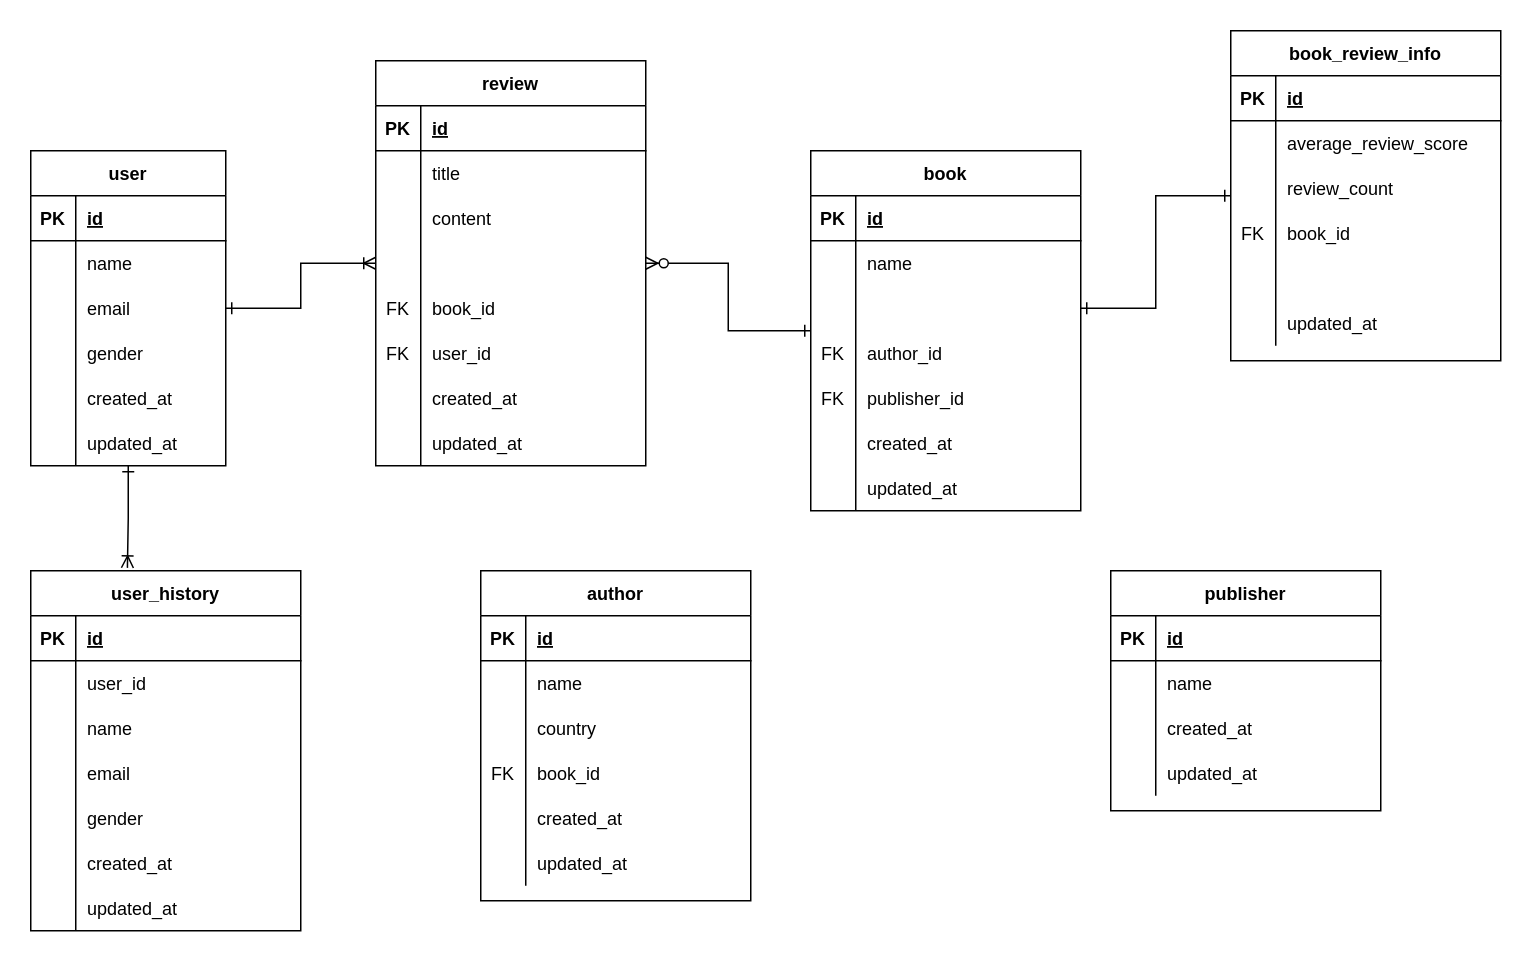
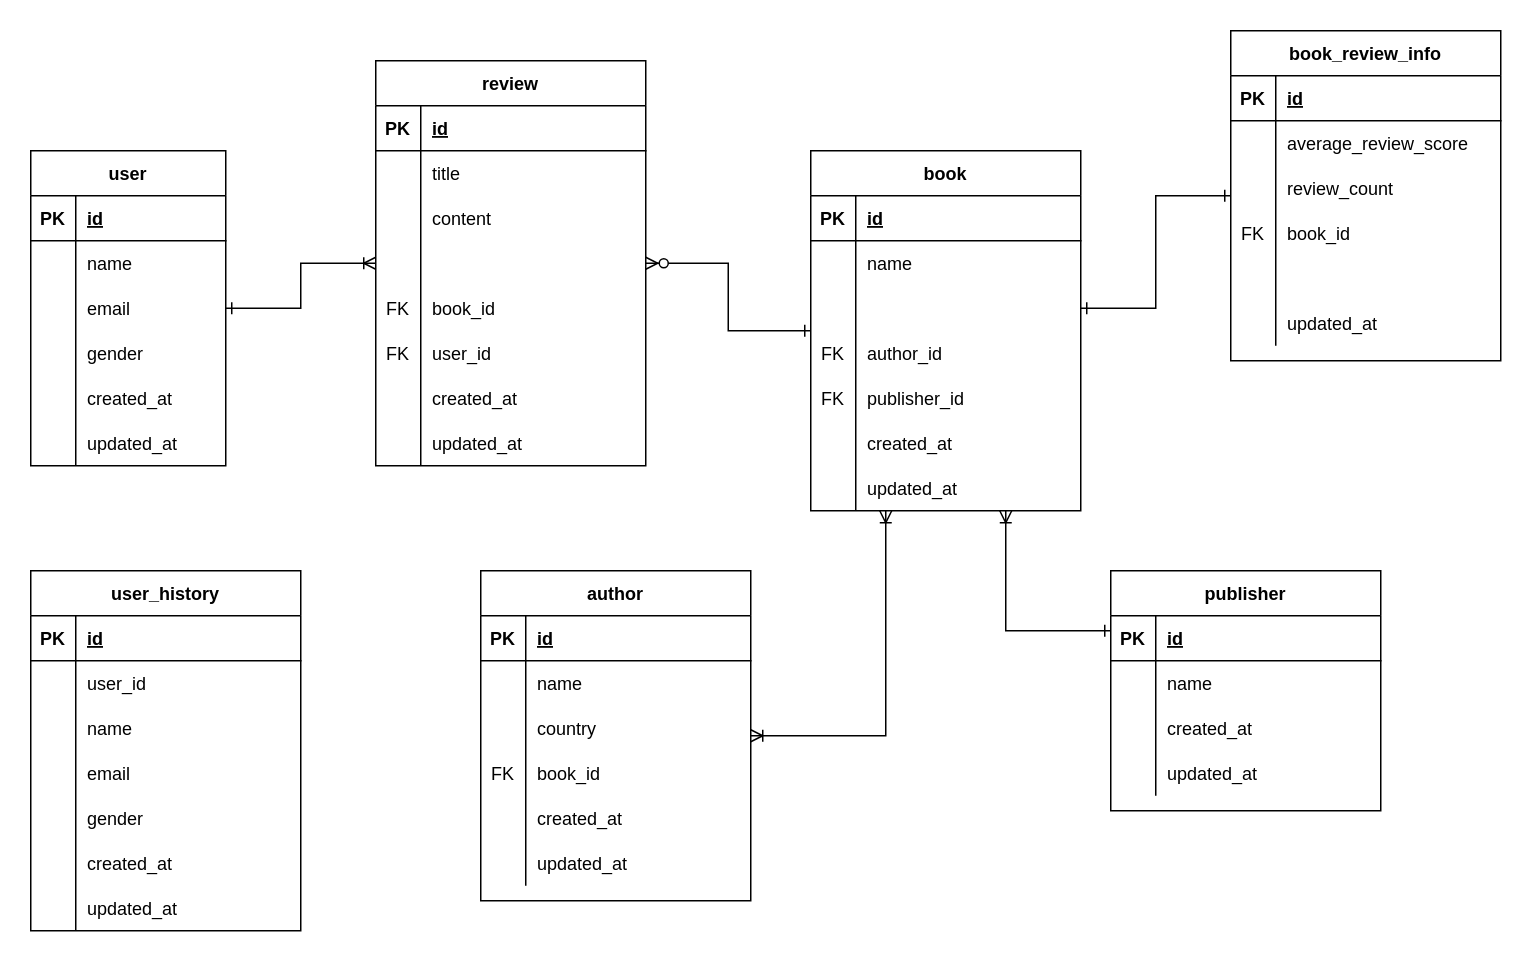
- <mxCell id="2" style="edgeStyle=orthogonalEdgeStyle;rounded=0;orthogonalLoop=1;jettySize=auto;html=1;entryX=0.358;entryY=-0.008;entryDx=0;entryDy=0;entryPerimeter=0;startArrow=ERone;startFill=0;endArrow=ERoneToMany;endFill=0;" edge="1" parent="1" source="4" target="23"><mxGeometry relative="1" as="geometry" /></mxCell>
+ <mxCell id="87" style="edgeStyle=orthogonalEdgeStyle;rounded=0;orthogonalLoop=1;jettySize=auto;html=1;startArrow=ERone;startFill=0;endArrow=ERoneToMany;endFill=0;" edge="1" parent="1" source="88" target="46"><mxGeometry relative="1" as="geometry"><Array as="points"><mxPoint x="670" y="420" /></Array></mxGeometry></mxCell>
+ <mxCell id="67" style="edgeStyle=orthogonalEdgeStyle;rounded=0;orthogonalLoop=1;jettySize=auto;html=1;startArrow=ERoneToMany;startFill=0;endArrow=ERoneToMany;endFill=0;" edge="1" parent="1" source="68" target="46"><mxGeometry relative="1" as="geometry"><Array as="points"><mxPoint x="590" y="490" /></Array></mxGeometry></mxCell>
